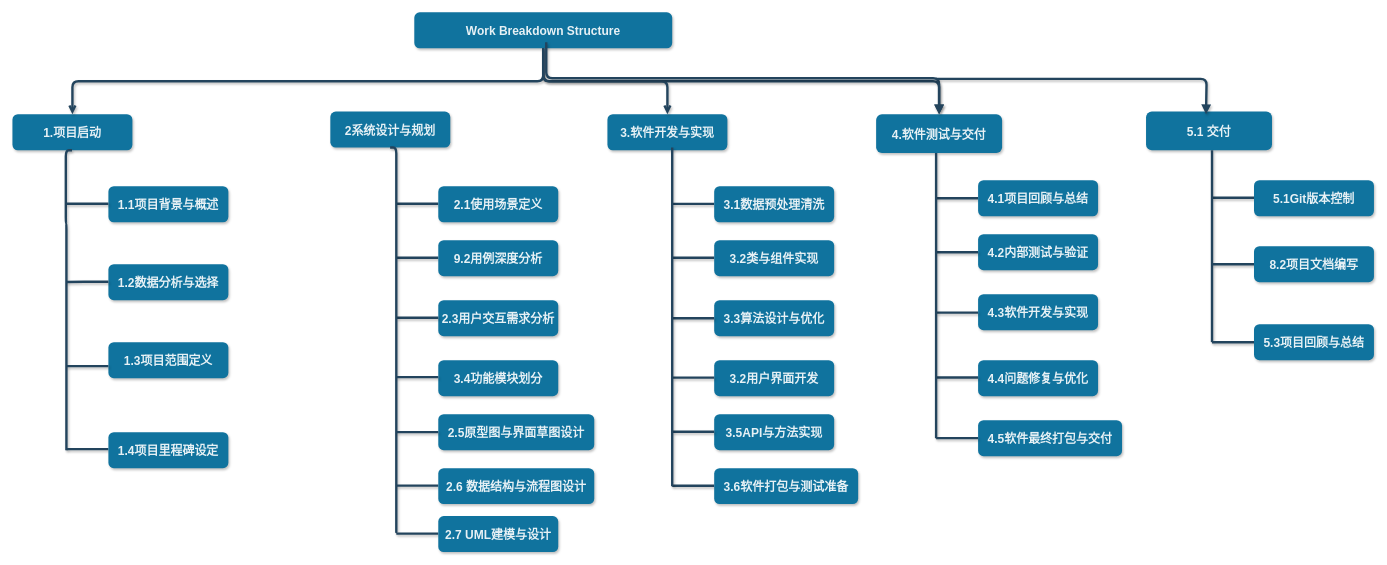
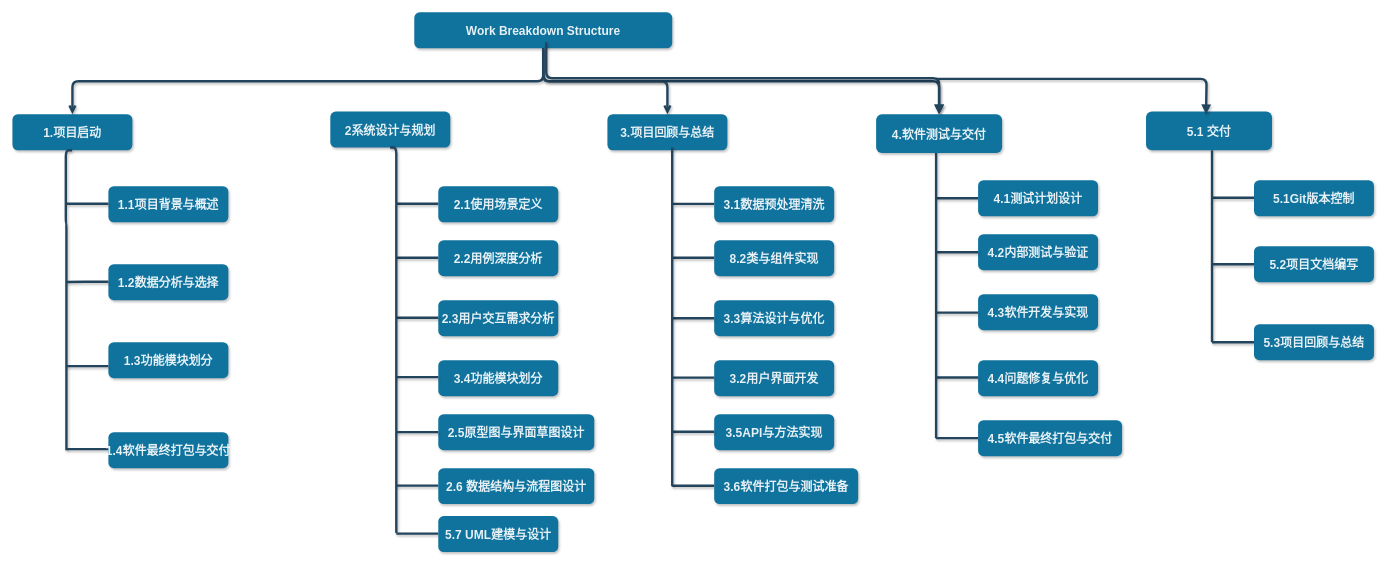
- <mxCell id="5" value="3.软件开发与实现" style="rounded=1;fillColor=#10739E;strokeColor=none;shadow=1;gradientColor=none;fontStyle=1;fontColor=#FFFFFF;fontSize=20;textOpacity=90;" parent="1" vertex="1"><mxGeometry x="1012" y="190" width="200" height="60" as="geometry" /></mxCell>
+ <mxCell id="5" value="3.项目回顾与总结" style="rounded=1;fillColor=#10739E;strokeColor=none;shadow=1;gradientColor=none;fontStyle=1;fontColor=#FFFFFF;fontSize=20;textOpacity=90;" parent="1" vertex="1"><mxGeometry x="1012" y="190" width="200" height="60" as="geometry" /></mxCell>
- <mxCell id="55" value="4.1项目回顾与总结" style="rounded=1;fillColor=#10739E;strokeColor=none;shadow=1;gradientColor=none;fontStyle=1;fontColor=#FFFFFF;fontSize=20;textOpacity=90;" parent="1" vertex="1"><mxGeometry x="1630" y="300" width="200" height="60" as="geometry" /></mxCell>
+ <mxCell id="55" value="4.1测试计划设计" style="rounded=1;fillColor=#10739E;strokeColor=none;shadow=1;gradientColor=none;fontStyle=1;fontColor=#FFFFFF;fontSize=20;textOpacity=90;" parent="1" vertex="1"><mxGeometry x="1630" y="300" width="200" height="60" as="geometry" /></mxCell>
- <mxCell id="31" value="9.2用例深度分析" style="rounded=1;fillColor=#10739E;strokeColor=none;shadow=1;gradientColor=none;fontStyle=1;fontColor=#FFFFFF;fontSize=20;textOpacity=90;" parent="1" vertex="1"><mxGeometry x="730" y="400" width="200" height="60" as="geometry" /></mxCell>
+ <mxCell id="31" value="2.2用例深度分析" style="rounded=1;fillColor=#10739E;strokeColor=none;shadow=1;gradientColor=none;fontStyle=1;fontColor=#FFFFFF;fontSize=20;textOpacity=90;" parent="1" vertex="1"><mxGeometry x="730" y="400" width="200" height="60" as="geometry" /></mxCell>
- <mxCell id="43" value="3.2类与组件实现" style="rounded=1;fillColor=#10739E;strokeColor=none;shadow=1;gradientColor=none;fontStyle=1;fontColor=#FFFFFF;fontSize=20;textOpacity=90;" parent="1" vertex="1"><mxGeometry x="1190" y="400" width="200" height="60" as="geometry" /></mxCell>
+ <mxCell id="43" value="8.2类与组件实现" style="rounded=1;fillColor=#10739E;strokeColor=none;shadow=1;gradientColor=none;fontStyle=1;fontColor=#FFFFFF;fontSize=20;textOpacity=90;" parent="1" vertex="1"><mxGeometry x="1190" y="400" width="200" height="60" as="geometry" /></mxCell>
- <mxCell id="66" value="8.2项目文档编写" style="rounded=1;fillColor=#10739E;strokeColor=none;shadow=1;gradientColor=none;fontStyle=1;fontColor=#FFFFFF;fontSize=20;textOpacity=90;" vertex="1" parent="1"><mxGeometry x="2090" y="410" width="200" height="60" as="geometry" /></mxCell>
+ <mxCell id="66" value="5.2项目文档编写" style="rounded=1;fillColor=#10739E;strokeColor=none;shadow=1;gradientColor=none;fontStyle=1;fontColor=#FFFFFF;fontSize=20;textOpacity=90;" vertex="1" parent="1"><mxGeometry x="2090" y="410" width="200" height="60" as="geometry" /></mxCell>
- <mxCell id="8" value="1.3项目范围定义" style="rounded=1;fillColor=#10739E;strokeColor=none;shadow=1;gradientColor=none;fontStyle=1;fontColor=#FFFFFF;fontSize=20;textOpacity=90;" parent="1" vertex="1"><mxGeometry x="180" y="570" width="200" height="60" as="geometry" /></mxCell>
+ <mxCell id="8" value="1.3功能模块划分" style="rounded=1;fillColor=#10739E;strokeColor=none;shadow=1;gradientColor=none;fontStyle=1;fontColor=#FFFFFF;fontSize=20;textOpacity=90;" parent="1" vertex="1"><mxGeometry x="180" y="570" width="200" height="60" as="geometry" /></mxCell>
- <mxCell id="60" value="1.4项目里程碑设定" style="rounded=1;fillColor=#10739E;strokeColor=none;shadow=1;gradientColor=none;fontStyle=1;fontColor=#FFFFFF;fontSize=20;textOpacity=90;" vertex="1" parent="1"><mxGeometry x="180" y="720" width="200" height="60" as="geometry" /></mxCell>
+ <mxCell id="60" value="1.4软件最终打包与交付" style="rounded=1;fillColor=#10739E;strokeColor=none;shadow=1;gradientColor=none;fontStyle=1;fontColor=#FFFFFF;fontSize=20;textOpacity=90;" vertex="1" parent="1"><mxGeometry x="180" y="720" width="200" height="60" as="geometry" /></mxCell>
- <mxCell id="29" value="2.7 UML建模与设计" style="rounded=1;fillColor=#10739E;strokeColor=none;shadow=1;gradientColor=none;fontStyle=1;fontColor=#FFFFFF;fontSize=20;textOpacity=90;" parent="1" vertex="1"><mxGeometry x="730" y="860" width="200" height="60" as="geometry" /></mxCell>
+ <mxCell id="29" value="5.7 UML建模与设计" style="rounded=1;fillColor=#10739E;strokeColor=none;shadow=1;gradientColor=none;fontStyle=1;fontColor=#FFFFFF;fontSize=20;textOpacity=90;" parent="1" vertex="1"><mxGeometry x="730" y="860" width="200" height="60" as="geometry" /></mxCell>
